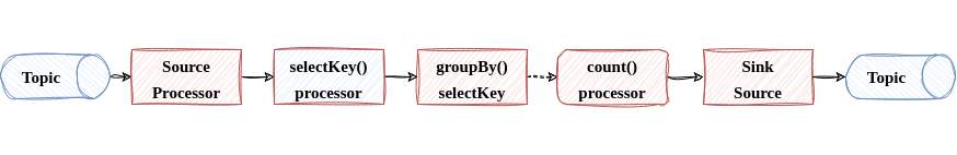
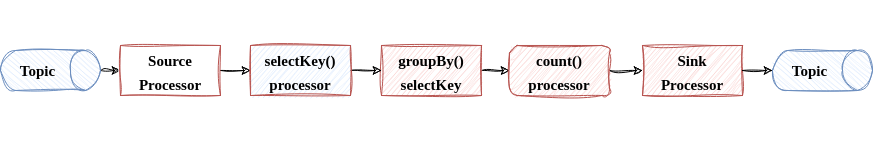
- <mxCell id="5" value="&lt;b style=&quot;font-size: 15px;&quot;&gt;Source&lt;br&gt;Processor&lt;/b&gt;" style="rounded=0;whiteSpace=wrap;html=1;sketch=1;hachureGap=4;jiggle=2;curveFitting=1;fontFamily=Architects Daughter;fontSource=https%3A%2F%2Ffonts.googleapis.com%2Fcss%3Ffamily%3DArchitects%2BDaughter;fontSize=20;fillColor=#f8cecc;strokeColor=#b85450;" vertex="1" parent="1"><mxGeometry x="110" y="45" width="100" height="50" as="geometry" /></mxCell>
+ <mxCell id="5" value="&lt;b style=&quot;font-size: 15px;&quot;&gt;Source&lt;br&gt;Processor&lt;/b&gt;" style="rounded=0;whiteSpace=wrap;html=1;sketch=1;hachureGap=4;jiggle=2;curveFitting=1;fontFamily=Architects Daughter;fontSource=https%3A%2F%2Ffonts.googleapis.com%2Fcss%3Ffamily%3DArchitects%2BDaughter;fontSize=20;fillColor=#ffffff;strokeColor=#b85450;" vertex="1" parent="1"><mxGeometry x="110" y="45" width="100" height="50" as="geometry" /></mxCell>
- <mxCell id="9" style="edgeStyle=orthogonalEdgeStyle;rounded=0;sketch=1;hachureGap=4;jiggle=2;curveFitting=1;orthogonalLoop=1;jettySize=auto;html=1;exitX=1;exitY=0.5;exitDx=0;exitDy=0;entryX=0;entryY=0.5;entryDx=0;entryDy=0;fontFamily=Architects Daughter;fontSource=https%3A%2F%2Ffonts.googleapis.com%2Fcss%3Ffamily%3DArchitects%2BDaughter;fontSize=16;dashed=1;" edge="1" parent="1" source="10" target="12"><mxGeometry relative="1" as="geometry" /></mxCell>
+ <mxCell id="9" style="edgeStyle=orthogonalEdgeStyle;rounded=0;sketch=1;hachureGap=4;jiggle=2;curveFitting=1;orthogonalLoop=1;jettySize=auto;html=1;exitX=1;exitY=0.5;exitDx=0;exitDy=0;entryX=0;entryY=0.5;entryDx=0;entryDy=0;fontFamily=Architects Daughter;fontSource=https%3A%2F%2Ffonts.googleapis.com%2Fcss%3Ffamily%3DArchitects%2BDaughter;fontSize=16;" edge="1" parent="1" source="10" target="12"><mxGeometry relative="1" as="geometry" /></mxCell>
- <mxCell id="6" value="&lt;b style=&quot;font-size: 15px;&quot;&gt;Sink&lt;br&gt;Source&lt;/b&gt;" style="rounded=0;whiteSpace=wrap;html=1;sketch=1;hachureGap=4;jiggle=2;curveFitting=1;fontFamily=Architects Daughter;fontSource=https%3A%2F%2Ffonts.googleapis.com%2Fcss%3Ffamily%3DArchitects%2BDaughter;fontSize=20;fillColor=#f8cecc;strokeColor=#b85450;" vertex="1" parent="1"><mxGeometry x="632" y="45" width="100" height="50" as="geometry" /></mxCell>
+ <mxCell id="6" value="&lt;b style=&quot;font-size: 15px;&quot;&gt;Sink&lt;br&gt;Processor&lt;/b&gt;" style="rounded=0;whiteSpace=wrap;html=1;sketch=1;hachureGap=4;jiggle=2;curveFitting=1;fontFamily=Architects Daughter;fontSource=https%3A%2F%2Ffonts.googleapis.com%2Fcss%3Ffamily%3DArchitects%2BDaughter;fontSize=20;fillColor=#f8cecc;strokeColor=#b85450;" vertex="1" parent="1"><mxGeometry x="632" y="45" width="100" height="50" as="geometry" /></mxCell>
